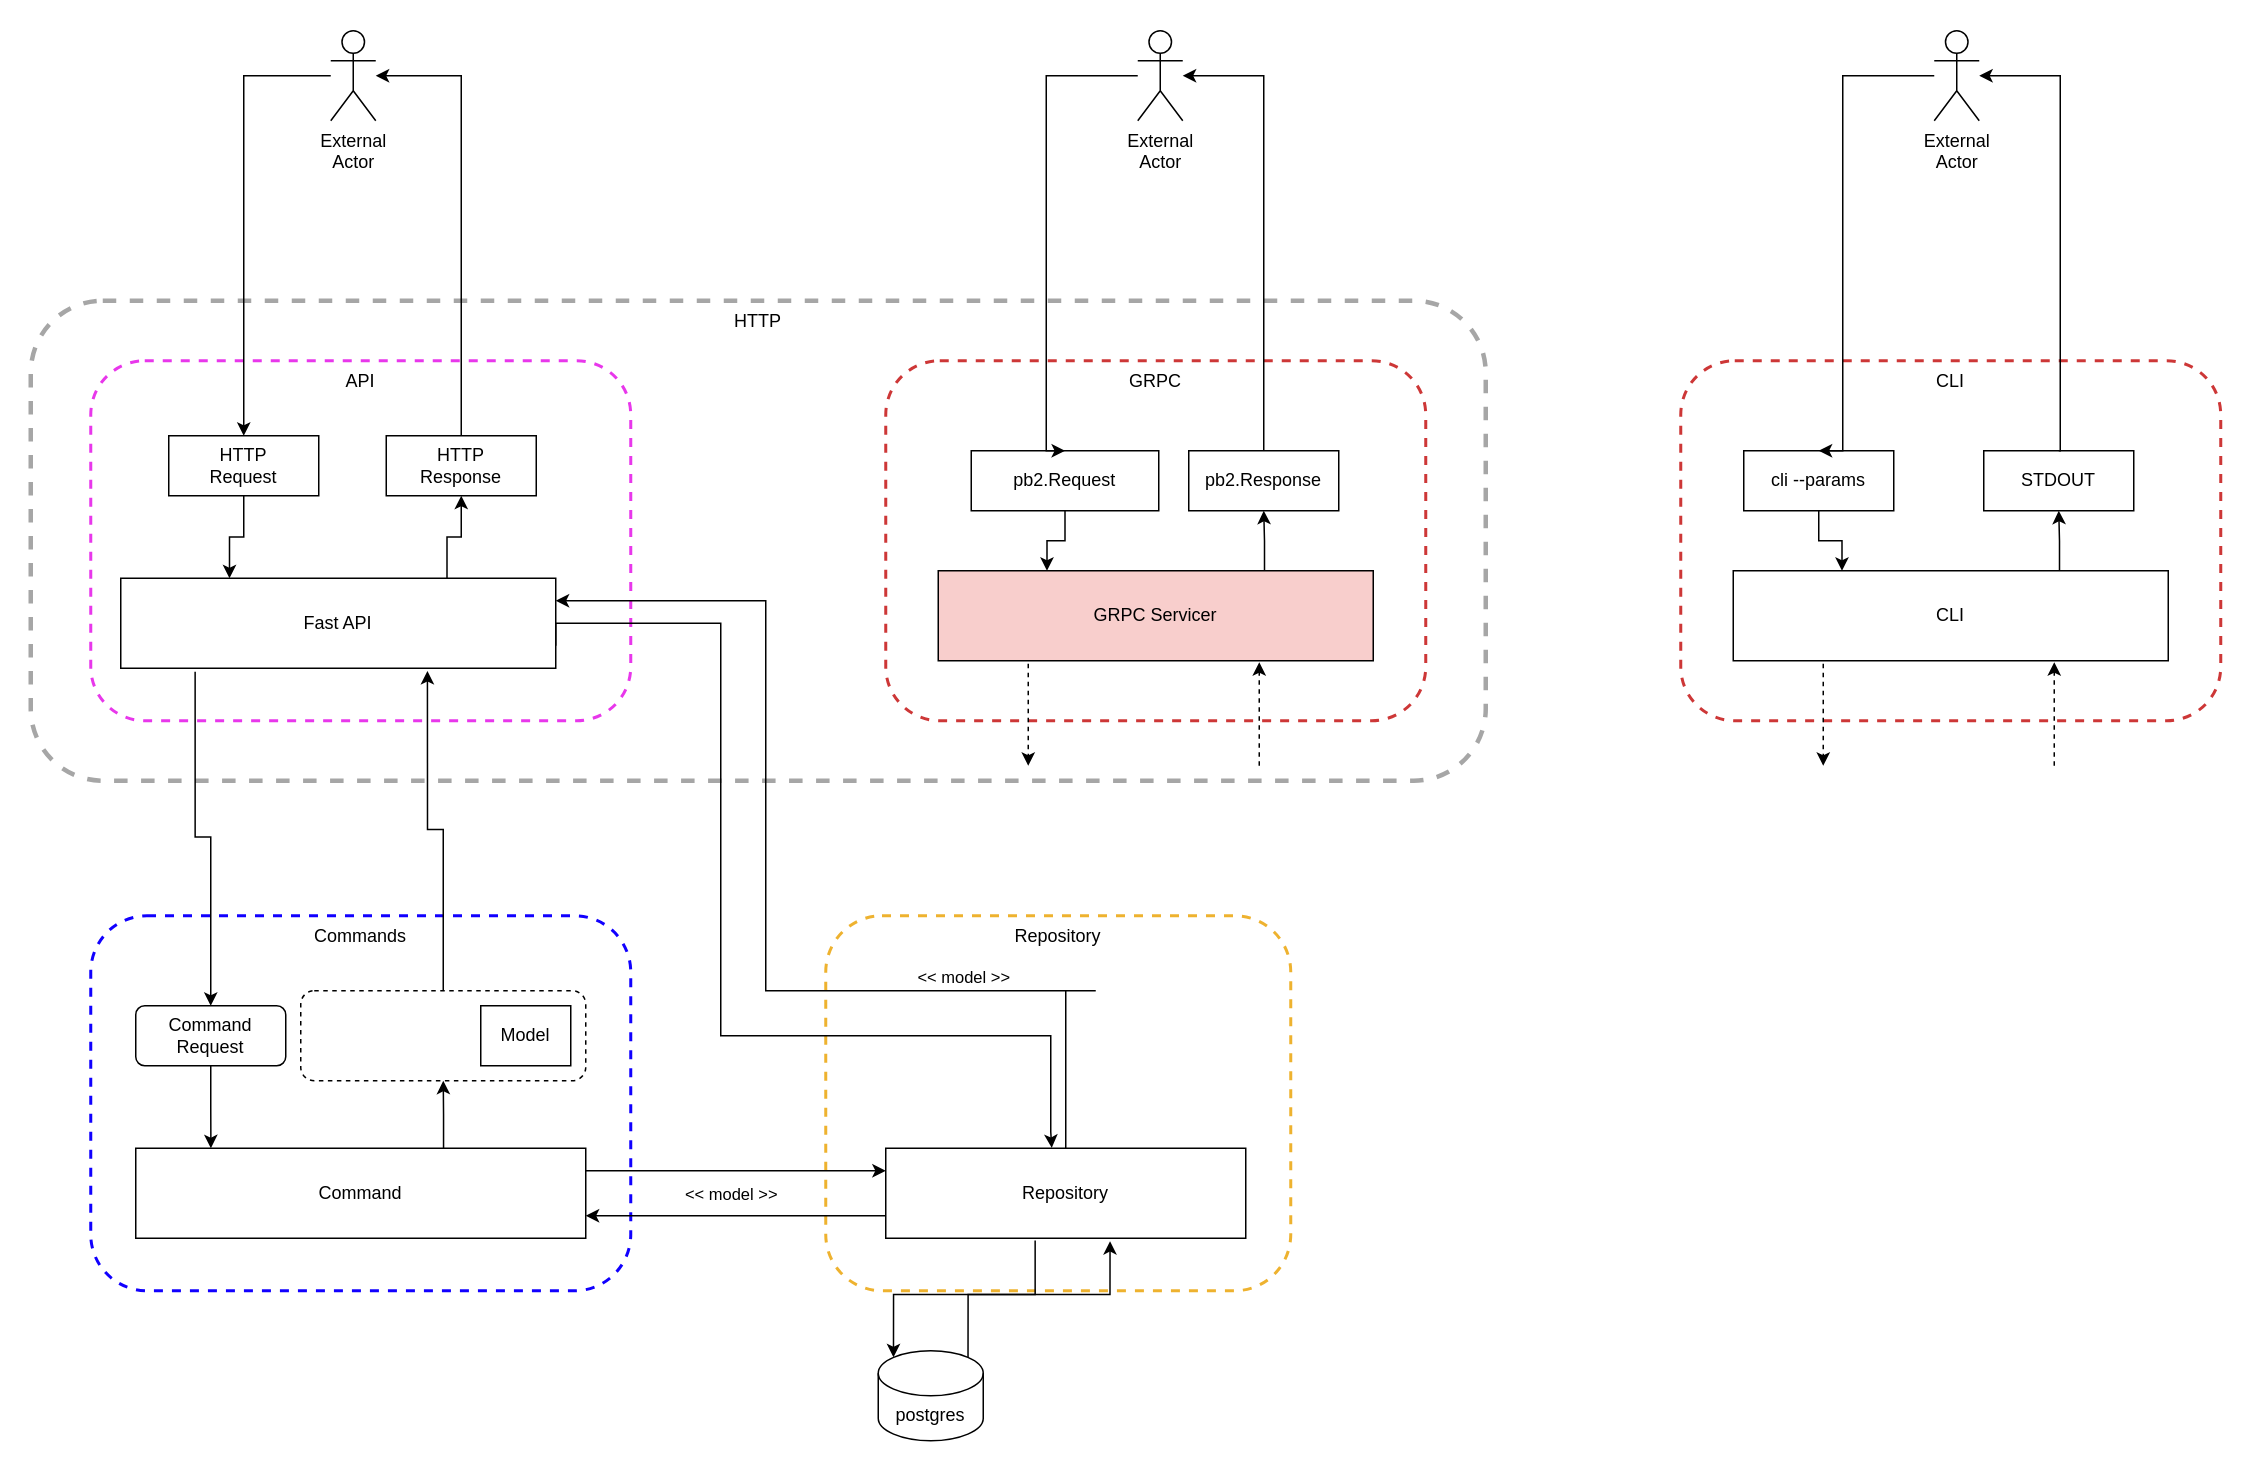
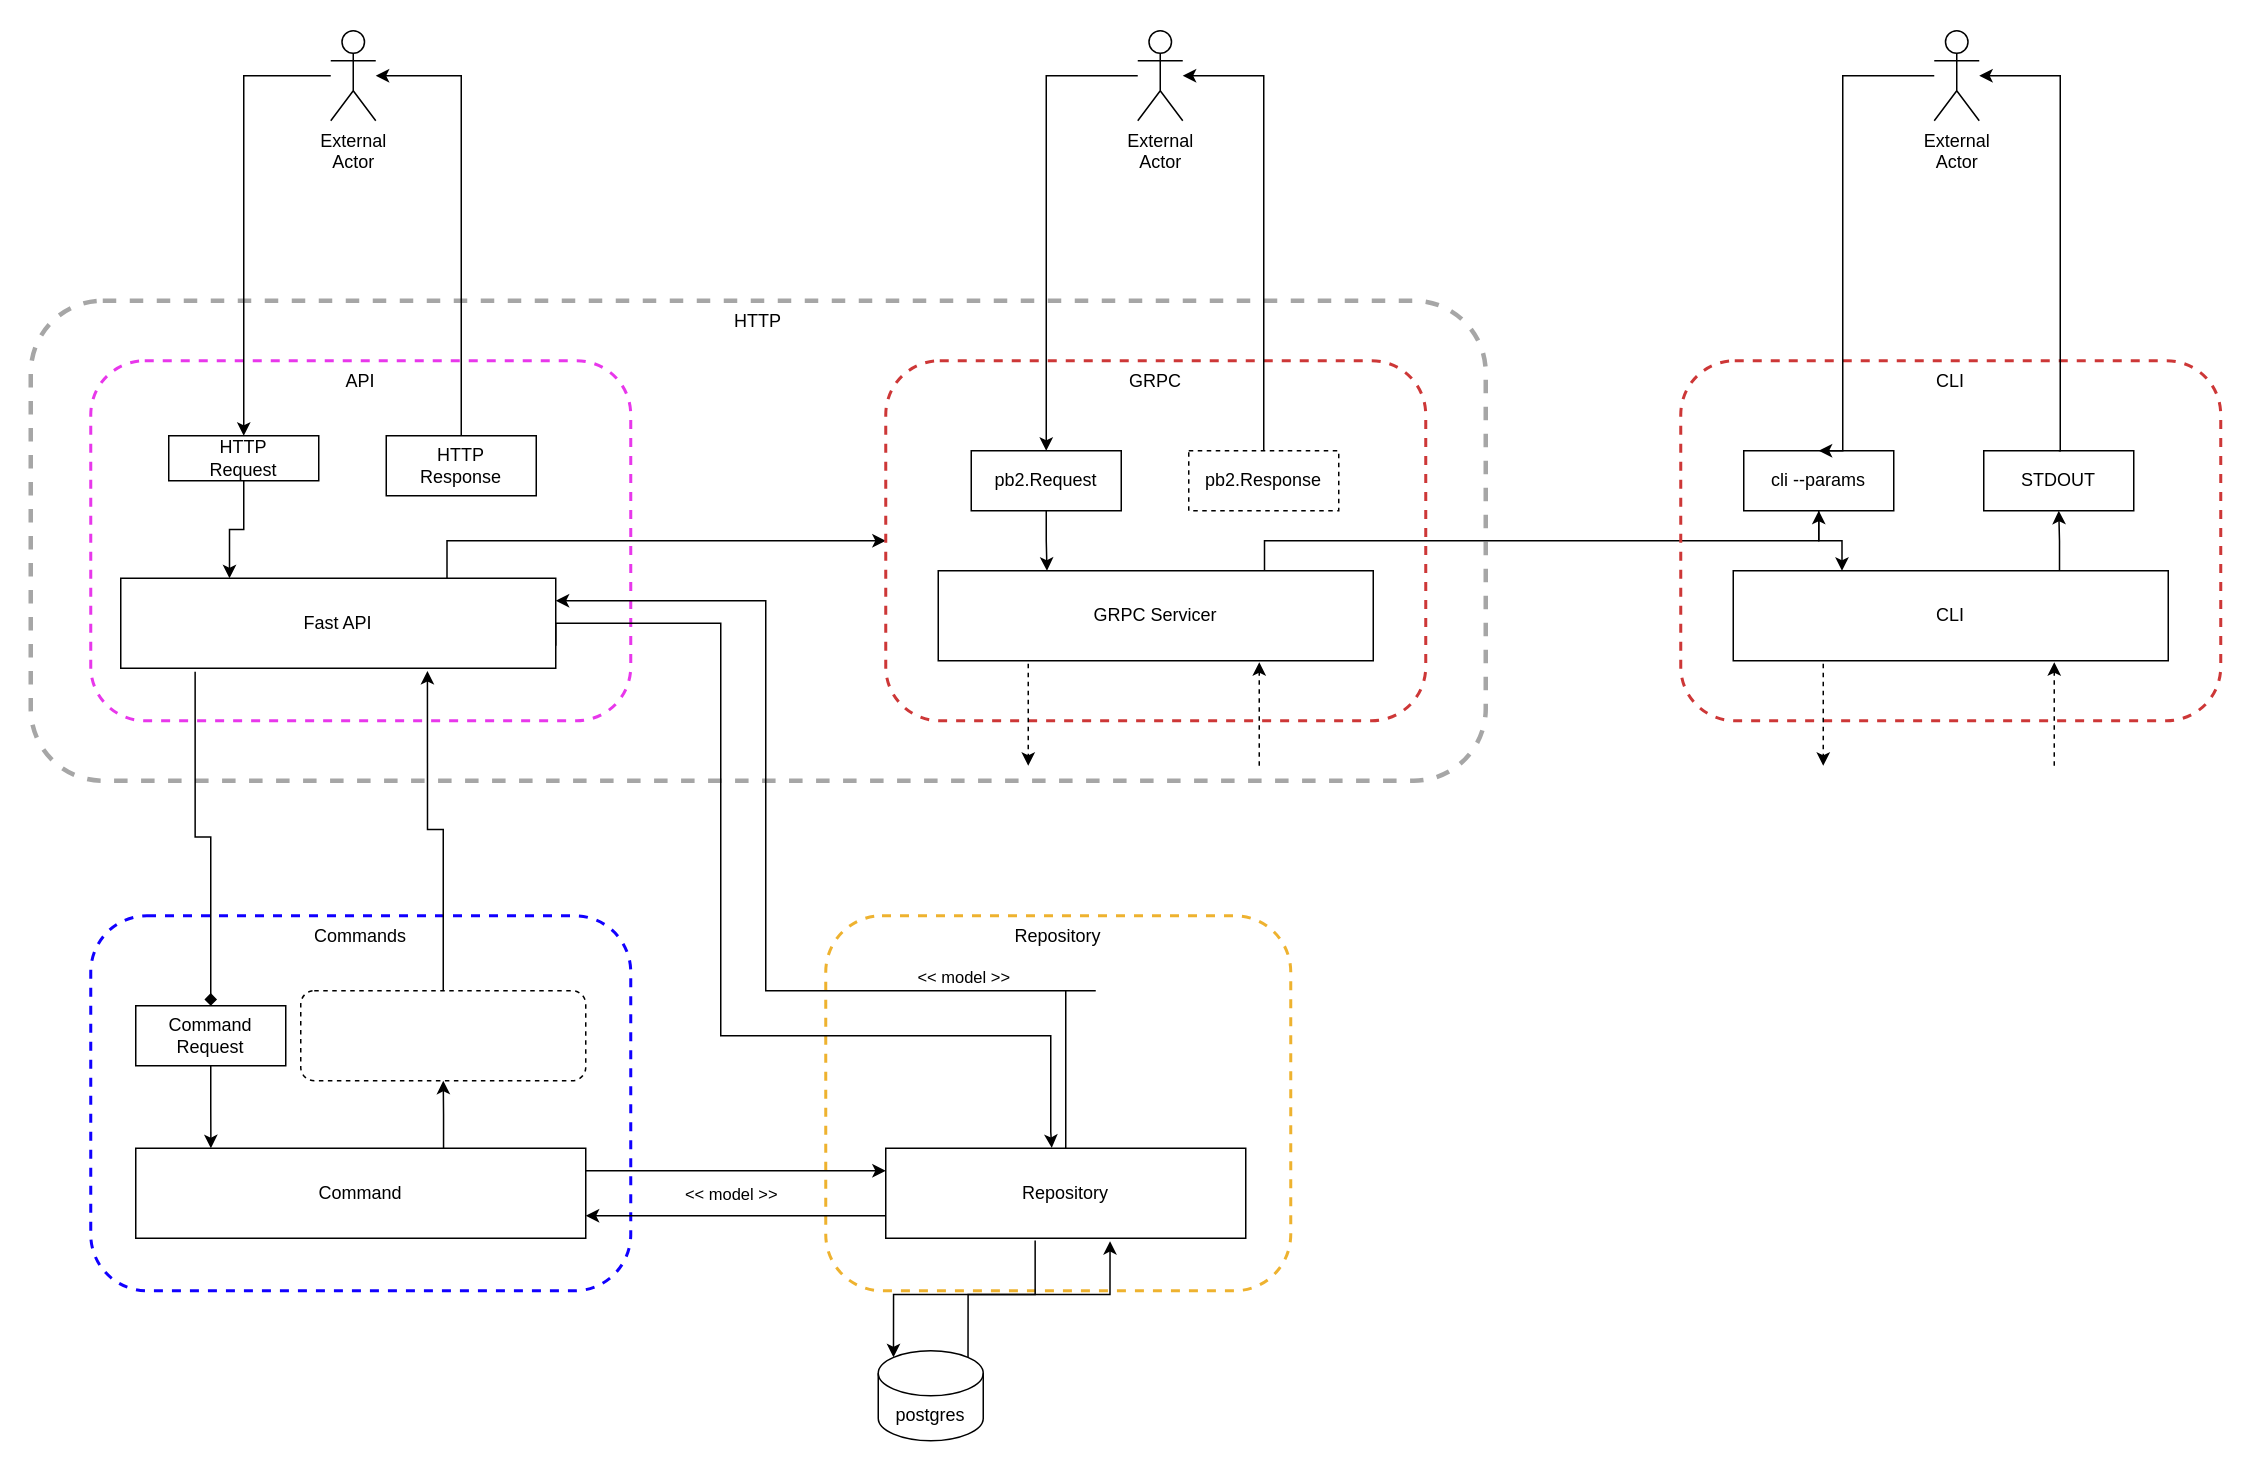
- <mxCell id="5" value="&lt;div&gt;HTTP&lt;/div&gt;Request" style="rounded=0;whiteSpace=wrap;html=1;" vertex="1" parent="1"><mxGeometry x="112" y="290" width="100" height="40" as="geometry" /></mxCell>
+ <mxCell id="5" value="&lt;div&gt;HTTP&lt;/div&gt;Request" style="rounded=0;whiteSpace=wrap;html=1;" vertex="1" parent="1"><mxGeometry x="112" y="290" width="100" height="30" as="geometry" /></mxCell>
- <mxCell id="34" value="&lt;div&gt;pb2.&lt;span style=&quot;background-color: initial;&quot;&gt;Request&lt;/span&gt;&lt;/div&gt;" style="rounded=0;whiteSpace=wrap;html=1;" vertex="1" parent="1"><mxGeometry x="647" y="300" width="125" height="40" as="geometry" /></mxCell>
+ <mxCell id="34" value="&lt;div&gt;pb2.&lt;span style=&quot;background-color: initial;&quot;&gt;Request&lt;/span&gt;&lt;/div&gt;" style="rounded=0;whiteSpace=wrap;html=1;" vertex="1" parent="1"><mxGeometry x="647" y="300" width="100" height="40" as="geometry" /></mxCell>
- <mxCell id="35" value="pb2.&lt;span style=&quot;background-color: initial;&quot;&gt;Response&lt;/span&gt;" style="rounded=0;whiteSpace=wrap;html=1;" vertex="1" parent="1"><mxGeometry x="792" y="300" width="100" height="40" as="geometry" /></mxCell>
+ <mxCell id="35" value="pb2.&lt;span style=&quot;background-color: initial;&quot;&gt;Response&lt;/span&gt;" style="rounded=0;whiteSpace=wrap;html=1;dashed=1;" vertex="1" parent="1"><mxGeometry x="792" y="300" width="100" height="40" as="geometry" /></mxCell>
- <mxCell id="12" style="edgeStyle=orthogonalEdgeStyle;rounded=0;orthogonalLoop=1;jettySize=auto;html=1;entryX=0.5;entryY=1;entryDx=0;entryDy=0;exitX=0.75;exitY=0;exitDx=0;exitDy=0;" edge="1" parent="1" source="13" target="8"><mxGeometry relative="1" as="geometry" /></mxCell>
+ <mxCell id="12" style="edgeStyle=orthogonalEdgeStyle;rounded=0;orthogonalLoop=1;jettySize=auto;html=1;exitX=0.75;exitY=0;exitDx=0;exitDy=0;" edge="1" parent="1" source="13" target="32"><mxGeometry relative="1" as="geometry" /></mxCell>
- <mxCell id="36" style="edgeStyle=orthogonalEdgeStyle;rounded=0;orthogonalLoop=1;jettySize=auto;html=1;entryX=0.5;entryY=1;entryDx=0;entryDy=0;exitX=0.75;exitY=0;exitDx=0;exitDy=0;" edge="1" parent="1" source="37" target="35"><mxGeometry relative="1" as="geometry" /></mxCell>
+ <mxCell id="36" style="edgeStyle=orthogonalEdgeStyle;rounded=0;orthogonalLoop=1;jettySize=auto;html=1;exitX=0.75;exitY=0;exitDx=0;exitDy=0;" edge="1" parent="1" source="37" target="45"><mxGeometry relative="1" as="geometry" /></mxCell>
- <mxCell id="37" value="GRPC Servicer" style="rounded=0;whiteSpace=wrap;html=1;fillColor=#f8cecc;" vertex="1" parent="1"><mxGeometry x="625" y="380" width="290" height="60" as="geometry" /></mxCell>
+ <mxCell id="37" value="GRPC Servicer" style="rounded=0;whiteSpace=wrap;html=1;" vertex="1" parent="1"><mxGeometry x="625" y="380" width="290" height="60" as="geometry" /></mxCell>
- <mxCell id="9" style="edgeStyle=orthogonalEdgeStyle;rounded=0;orthogonalLoop=1;jettySize=auto;html=1;entryX=0.5;entryY=0;entryDx=0;entryDy=0;exitX=0.171;exitY=1.04;exitDx=0;exitDy=0;exitPerimeter=0;" edge="1" parent="1" source="13" target="16"><mxGeometry relative="1" as="geometry" /></mxCell>
+ <mxCell id="9" style="edgeStyle=orthogonalEdgeStyle;rounded=0;orthogonalLoop=1;jettySize=auto;html=1;entryX=0.5;entryY=0;entryDx=0;entryDy=0;exitX=0.171;exitY=1.04;exitDx=0;exitDy=0;exitPerimeter=0;endArrow=diamond;" edge="1" parent="1" source="13" target="16"><mxGeometry relative="1" as="geometry" /></mxCell>
- <mxCell id="16" value="&lt;div&gt;Command&lt;/div&gt;Request" style="whiteSpace=wrap;html=1;rounded=1;" vertex="1" parent="1"><mxGeometry x="90" y="670" width="100" height="40" as="geometry" /></mxCell>
+ <mxCell id="16" value="&lt;div&gt;Command&lt;/div&gt;Request" style="rounded=0;whiteSpace=wrap;html=1;" vertex="1" parent="1"><mxGeometry x="90" y="670" width="100" height="40" as="geometry" /></mxCell>
- <mxCell id="28" value="&lt;div&gt;Model&lt;/div&gt;" style="rounded=0;whiteSpace=wrap;html=1;" vertex="1" parent="1"><mxGeometry x="320" y="670" width="60" height="40" as="geometry" /></mxCell>
